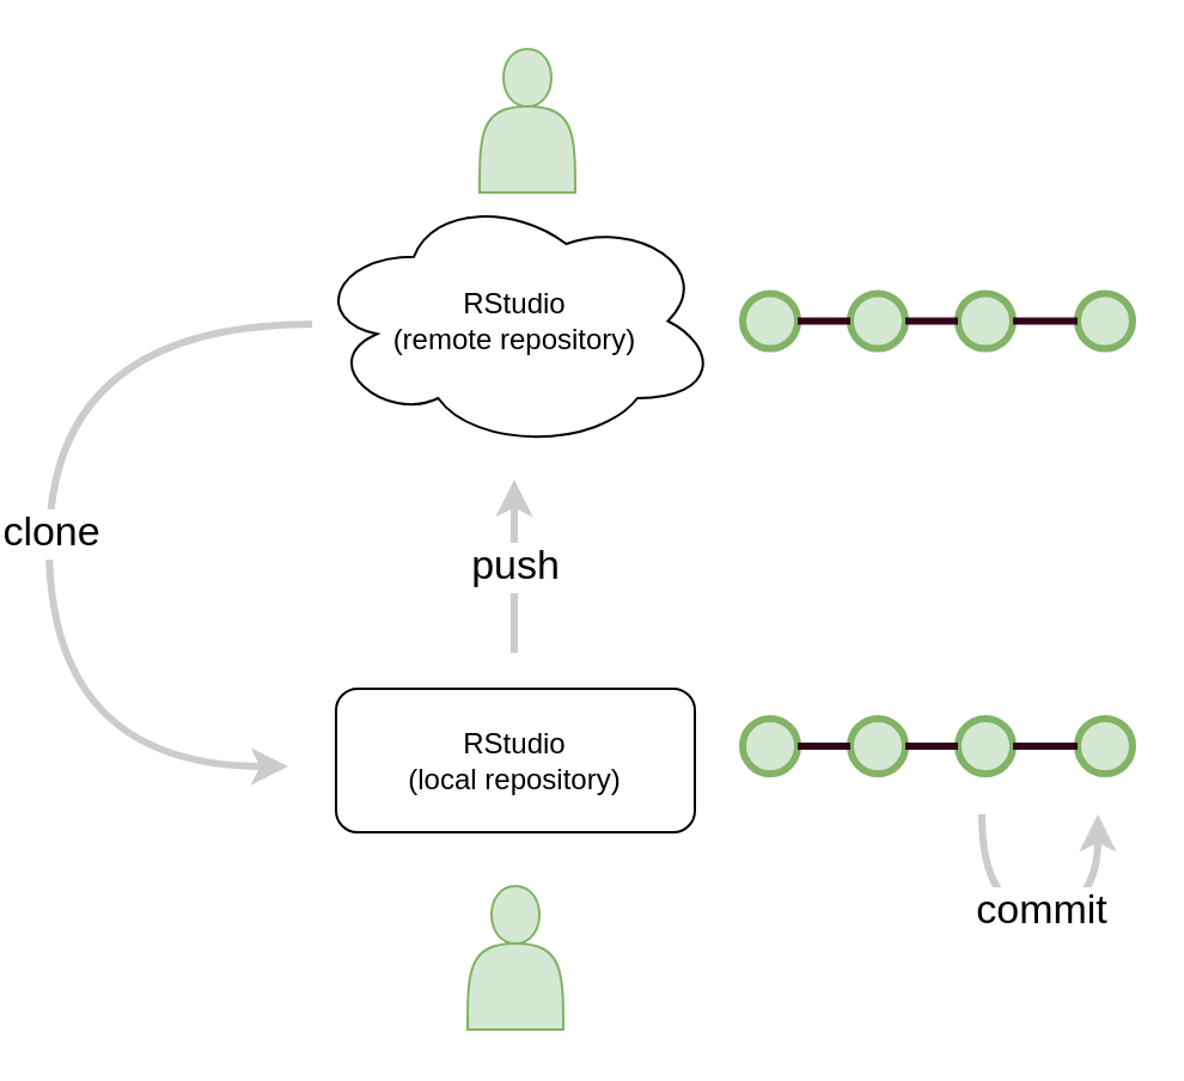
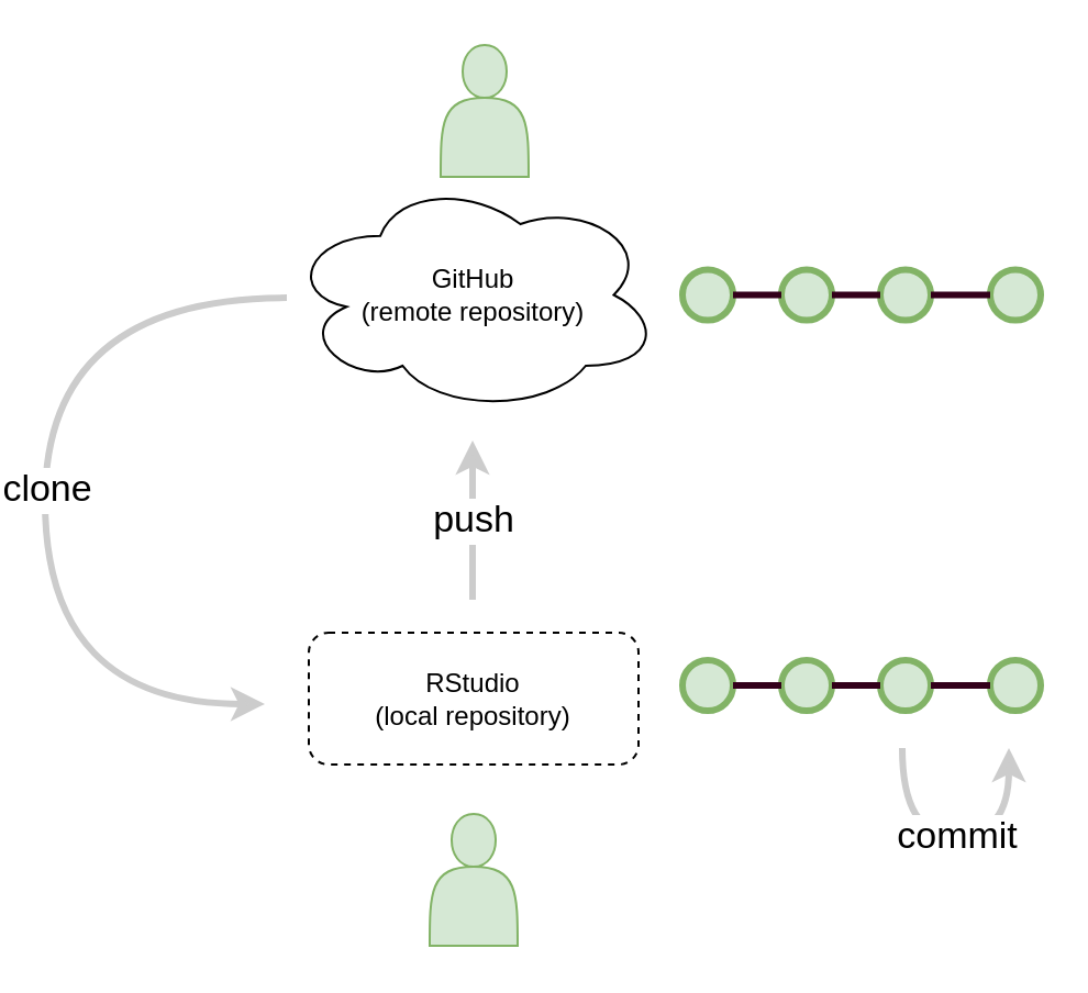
- <mxCell id="3" value="&lt;div&gt;RStudio&lt;/div&gt;&lt;div&gt;(remote repository)&lt;/div&gt;" style="ellipse;shape=cloud;whiteSpace=wrap;html=1;" parent="1" vertex="1"><mxGeometry x="130" y="80" width="170" height="107.5" as="geometry" /></mxCell>
+ <mxCell id="3" value="&lt;div&gt;GitHub&lt;/div&gt;&lt;div&gt;(remote repository)&lt;/div&gt;" style="ellipse;shape=cloud;whiteSpace=wrap;html=1;" parent="1" vertex="1"><mxGeometry x="130" y="80" width="170" height="107.5" as="geometry" /></mxCell>
- <mxCell id="4" value="&lt;div&gt;RStudio&lt;/div&gt;&lt;div&gt;(local repository)&lt;br&gt;&lt;/div&gt;" style="rounded=1;whiteSpace=wrap;html=1;" parent="1" vertex="1"><mxGeometry x="140" y="287.5" width="150" height="60" as="geometry" /></mxCell>
+ <mxCell id="4" value="&lt;div&gt;RStudio&lt;/div&gt;&lt;div&gt;(local repository)&lt;br&gt;&lt;/div&gt;" style="rounded=1;whiteSpace=wrap;html=1;dashed=1;" parent="1" vertex="1"><mxGeometry x="140" y="287.5" width="150" height="60" as="geometry" /></mxCell>
